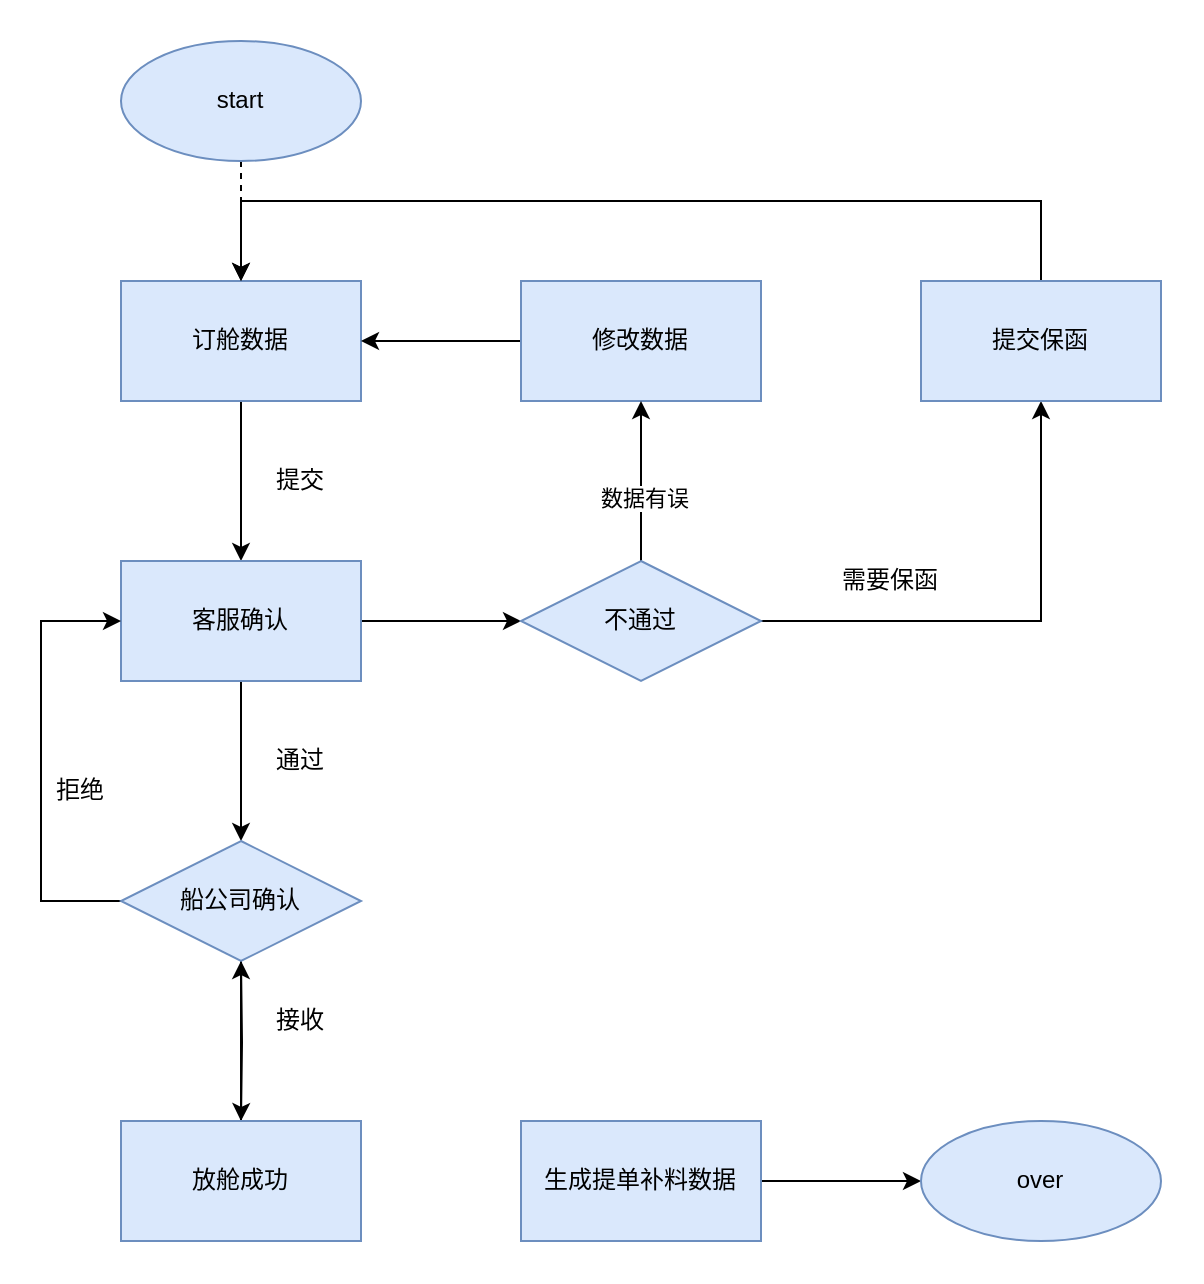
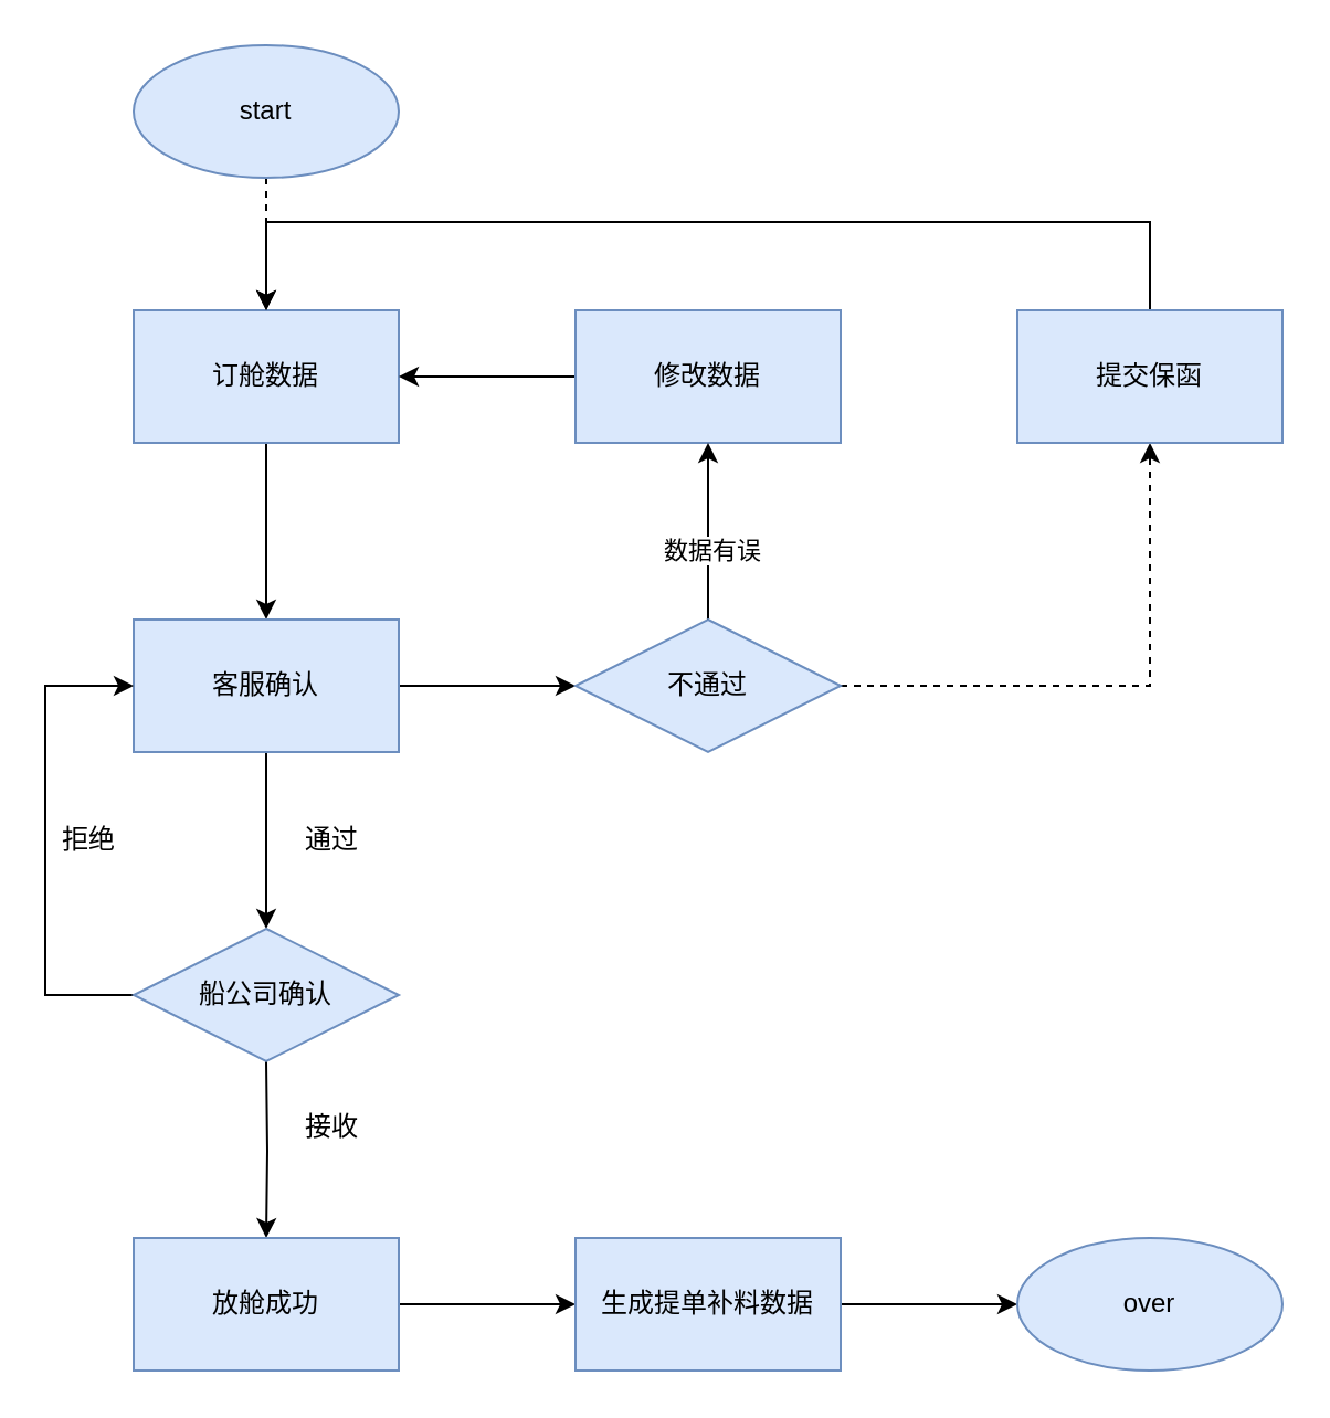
- <mxCell id="16" value="提交" style="text;html=1;strokeColor=none;fillColor=none;align=center;verticalAlign=middle;whiteSpace=wrap;rounded=0;" vertex="1" parent="1"><mxGeometry x="130" y="230" width="40" height="20" as="geometry" /></mxCell>
- <mxCell id="24" value="需要保函" style="text;html=1;strokeColor=none;fillColor=none;align=center;verticalAlign=middle;whiteSpace=wrap;rounded=0;" vertex="1" parent="1"><mxGeometry x="420" y="280" width="50" height="20" as="geometry" /></mxCell>
- <mxCell id="12" style="edgeStyle=orthogonalEdgeStyle;rounded=0;orthogonalLoop=1;jettySize=auto;html=1;entryX=0.5;entryY=1;entryDx=0;entryDy=0;" edge="1" parent="1" source="15" target="23"><mxGeometry relative="1" as="geometry"><mxPoint x="460" y="310" as="targetPoint" /></mxGeometry></mxCell>
+ <mxCell id="12" style="edgeStyle=orthogonalEdgeStyle;rounded=0;orthogonalLoop=1;jettySize=auto;html=1;entryX=0.5;entryY=1;entryDx=0;entryDy=0;dashed=1;" edge="1" parent="1" source="15" target="23"><mxGeometry relative="1" as="geometry"><mxPoint x="460" y="310" as="targetPoint" /></mxGeometry></mxCell>
- <mxCell id="20" value="拒绝" style="text;html=1;strokeColor=none;fillColor=none;align=center;verticalAlign=middle;whiteSpace=wrap;rounded=0;" vertex="1" parent="1"><mxGeometry x="20" y="385" width="40" height="20" as="geometry" /></mxCell>
+ <mxCell id="20" value="拒绝" style="text;html=1;strokeColor=none;fillColor=none;align=center;verticalAlign=middle;whiteSpace=wrap;rounded=0;" vertex="1" parent="1"><mxGeometry x="20" y="370" width="40" height="20" as="geometry" /></mxCell>
- <mxCell id="8" value="" style="edgeStyle=orthogonalEdgeStyle;rounded=0;orthogonalLoop=1;jettySize=auto;html=1;" edge="1" parent="1" source="9" target="19"><mxGeometry relative="1" as="geometry" /></mxCell>
+ <mxCell id="8" value="" style="edgeStyle=orthogonalEdgeStyle;rounded=0;orthogonalLoop=1;jettySize=auto;html=1;" edge="1" parent="1" source="9" target="26"><mxGeometry relative="1" as="geometry" /></mxCell>
